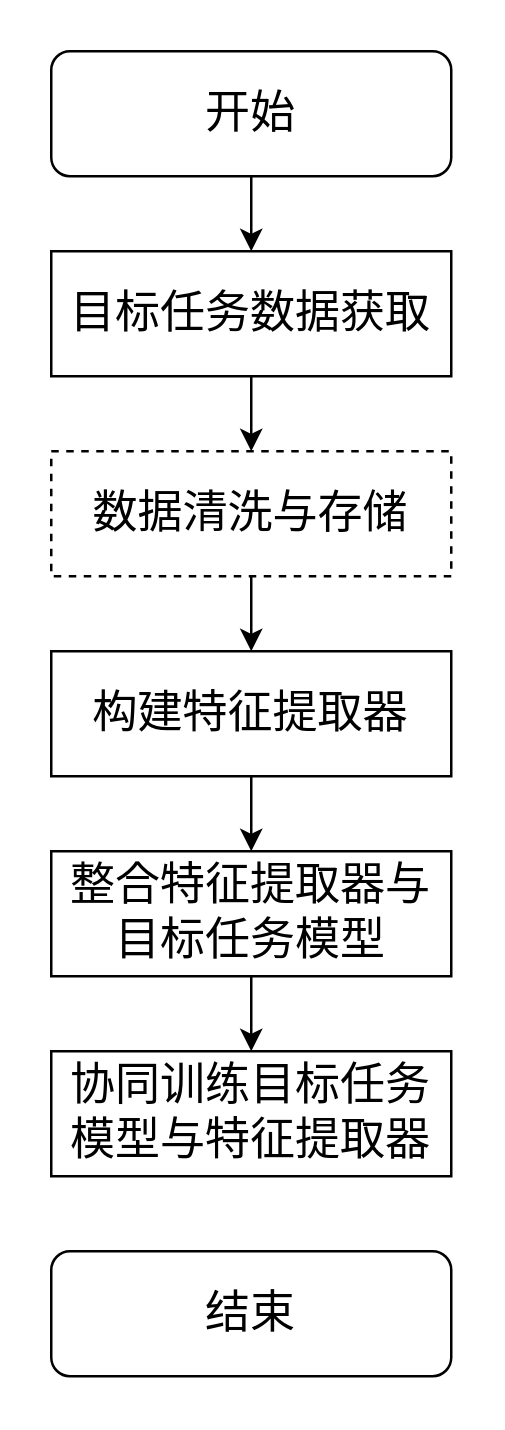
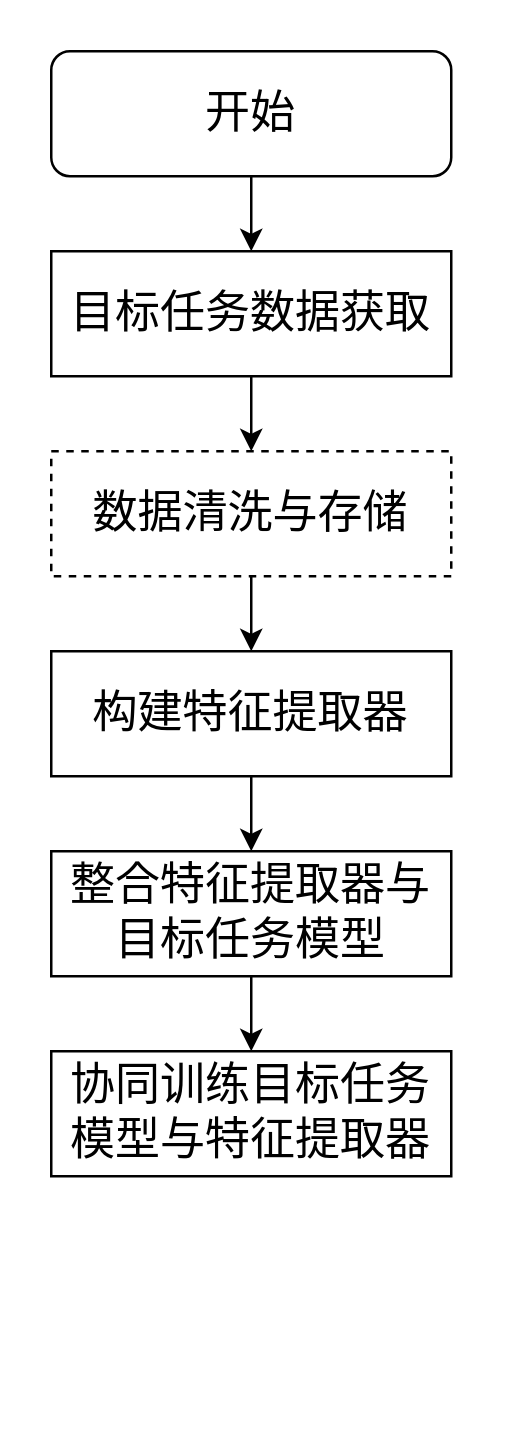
- <mxCell id="4" value="&lt;font size=&quot;4&quot;&gt;结束&lt;/font&gt;" style="rounded=1;whiteSpace=wrap;html=1;" vertex="1" parent="1"><mxGeometry x="20" y="500" width="160" height="50" as="geometry" /></mxCell>
